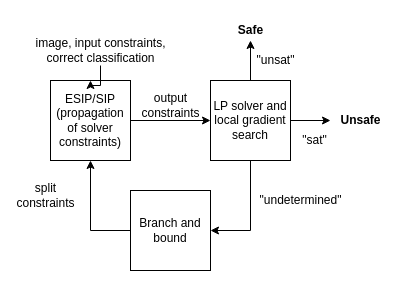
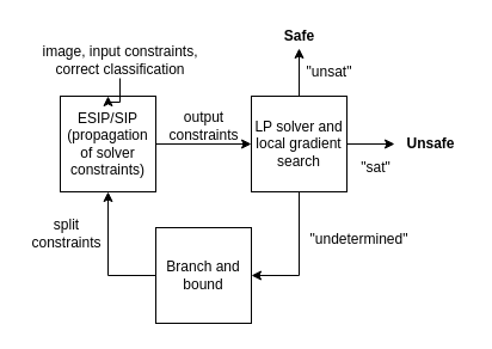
- <mxCell id="18" value="split&lt;br&gt;constraints" style="text;html=1;align=center;verticalAlign=middle;resizable=0;points=[];autosize=1;strokeColor=none;fillColor=none;" vertex="1" parent="1"><mxGeometry x="10" y="180" width="70" height="30" as="geometry" /></mxCell>
+ <mxCell id="18" value="split&lt;br&gt;constraints" style="text;html=1;align=center;verticalAlign=middle;resizable=0;points=[];autosize=1;strokeColor=none;fillColor=none;" vertex="1" parent="1"><mxGeometry x="20" y="180" width="70" height="30" as="geometry" /></mxCell>
